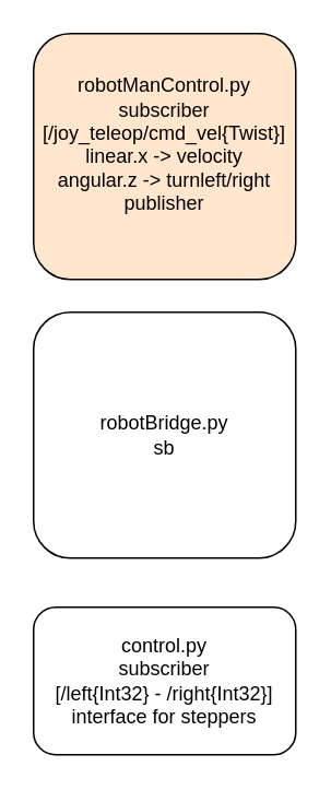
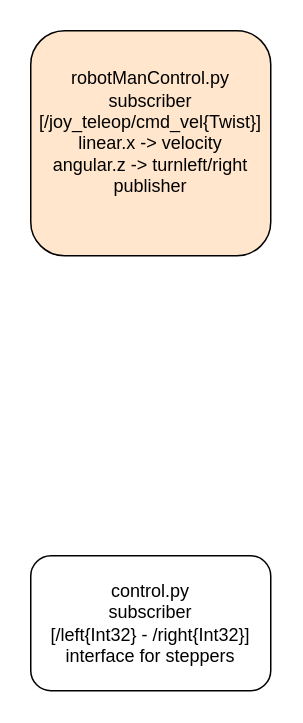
- <mxCell id="4" value="&lt;div&gt;robotBridge.py&lt;/div&gt;&lt;div&gt;sb&lt;br&gt;&lt;/div&gt;" style="rounded=1;whiteSpace=wrap;html=1;" vertex="1" parent="1"><mxGeometry x="20" y="190" width="160" height="150" as="geometry" /></mxCell>
